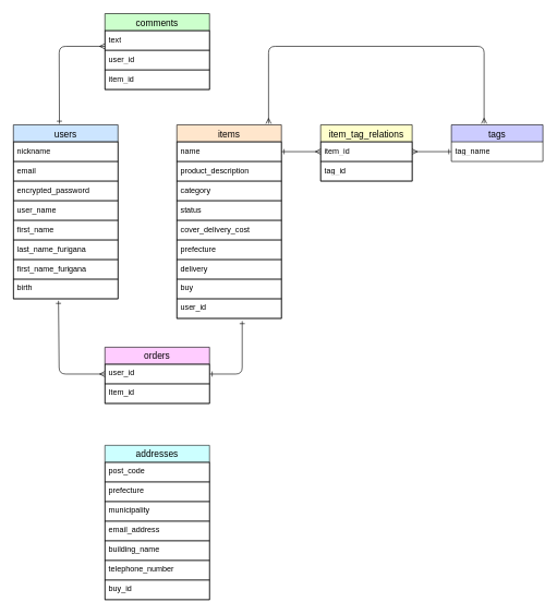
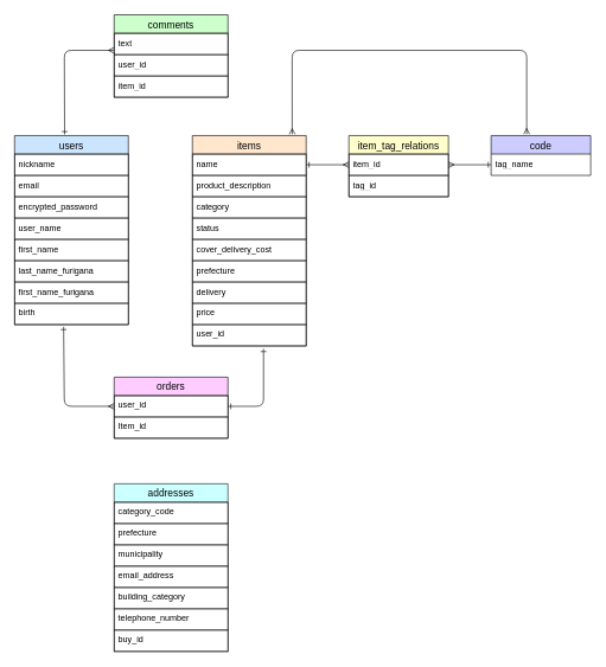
- <mxCell id="43" value="tags" style="swimlane;fontStyle=0;childLayout=stackLayout;horizontal=1;startSize=26;horizontalStack=0;resizeParent=1;resizeParentMax=0;resizeLast=0;collapsible=1;marginBottom=0;align=center;fontSize=14;fillColor=#CCCCFF;" parent="1" vertex="1"><mxGeometry x="690" y="190" width="140" height="56" as="geometry" /></mxCell>
+ <mxCell id="43" value="code" style="swimlane;fontStyle=0;childLayout=stackLayout;horizontal=1;startSize=26;horizontalStack=0;resizeParent=1;resizeParentMax=0;resizeLast=0;collapsible=1;marginBottom=0;align=center;fontSize=14;fillColor=#CCCCFF;" parent="1" vertex="1"><mxGeometry x="690" y="190" width="140" height="56" as="geometry" /></mxCell>
- <mxCell id="19" value="buy" style="text;strokeColor=#1A1A1A;fillColor=none;spacingLeft=4;spacingRight=4;overflow=hidden;rotatable=0;points=[[0,0.5],[1,0.5]];portConstraint=eastwest;fontSize=12;" parent="11" vertex="1"><mxGeometry y="236" width="160" height="30" as="geometry" /></mxCell>
+ <mxCell id="19" value="price" style="text;strokeColor=#1A1A1A;fillColor=none;spacingLeft=4;spacingRight=4;overflow=hidden;rotatable=0;points=[[0,0.5],[1,0.5]];portConstraint=eastwest;fontSize=12;" parent="11" vertex="1"><mxGeometry y="236" width="160" height="30" as="geometry" /></mxCell>
- <mxCell id="27" value="post_code" style="text;strokeColor=#1A1A1A;fillColor=none;spacingLeft=4;spacingRight=4;overflow=hidden;rotatable=0;points=[[0,0.5],[1,0.5]];portConstraint=eastwest;fontSize=12;" parent="26" vertex="1"><mxGeometry y="26" width="160" height="30" as="geometry" /></mxCell>
+ <mxCell id="27" value="category_code" style="text;strokeColor=#1A1A1A;fillColor=none;spacingLeft=4;spacingRight=4;overflow=hidden;rotatable=0;points=[[0,0.5],[1,0.5]];portConstraint=eastwest;fontSize=12;" parent="26" vertex="1"><mxGeometry y="26" width="160" height="30" as="geometry" /></mxCell>
- <mxCell id="31" value="building_name" style="text;strokeColor=#1A1A1A;fillColor=none;spacingLeft=4;spacingRight=4;overflow=hidden;rotatable=0;points=[[0,0.5],[1,0.5]];portConstraint=eastwest;fontSize=12;" parent="26" vertex="1"><mxGeometry y="146" width="160" height="30" as="geometry" /></mxCell>
+ <mxCell id="31" value="building_category" style="text;strokeColor=#1A1A1A;fillColor=none;spacingLeft=4;spacingRight=4;overflow=hidden;rotatable=0;points=[[0,0.5],[1,0.5]];portConstraint=eastwest;fontSize=12;" parent="26" vertex="1"><mxGeometry y="146" width="160" height="30" as="geometry" /></mxCell>
